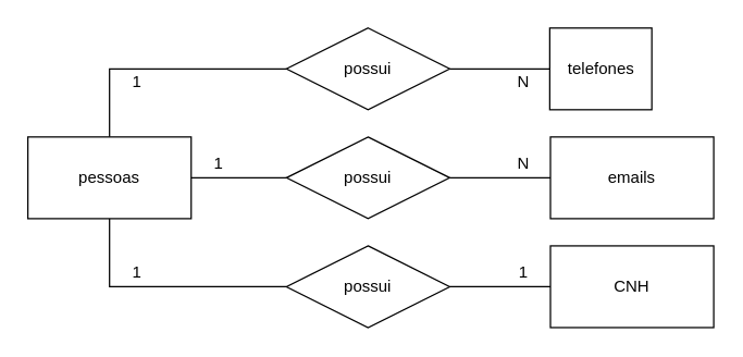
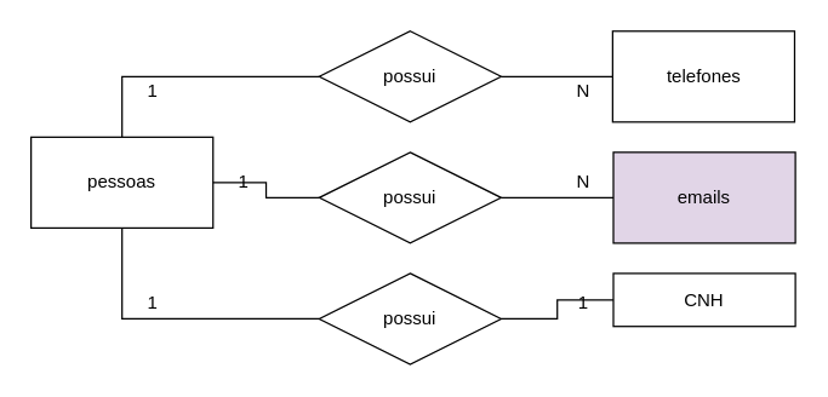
- <mxCell id="12" value="telefones" style="rounded=0;whiteSpace=wrap;html=1;" vertex="1" parent="1"><mxGeometry x="403.5" y="20" width="75" height="60" as="geometry" /></mxCell>
+ <mxCell id="12" value="telefones" style="rounded=0;whiteSpace=wrap;html=1;" vertex="1" parent="1"><mxGeometry x="403.5" y="20" width="120" height="60" as="geometry" /></mxCell>
- <mxCell id="3" value="pessoas" style="rounded=0;whiteSpace=wrap;html=1;" vertex="1" parent="1"><mxGeometry x="20" y="100" width="120" height="60" as="geometry" /></mxCell>
+ <mxCell id="3" value="pessoas" style="rounded=0;whiteSpace=wrap;html=1;" vertex="1" parent="1"><mxGeometry x="20" y="90" width="120" height="60" as="geometry" /></mxCell>
- <mxCell id="13" value="emails" style="rounded=0;whiteSpace=wrap;html=1;" vertex="1" parent="1"><mxGeometry x="404" y="100" width="120" height="60" as="geometry" /></mxCell>
+ <mxCell id="13" value="emails" style="rounded=0;whiteSpace=wrap;html=1;fillColor=#e1d5e7;" vertex="1" parent="1"><mxGeometry x="404" y="100" width="120" height="60" as="geometry" /></mxCell>
- <mxCell id="14" value="CNH" style="rounded=0;whiteSpace=wrap;html=1;" vertex="1" parent="1"><mxGeometry x="404" y="180" width="120" height="60" as="geometry" /></mxCell>
+ <mxCell id="14" value="CNH" style="rounded=0;whiteSpace=wrap;html=1;" vertex="1" parent="1"><mxGeometry x="404" y="180" width="120" height="35" as="geometry" /></mxCell>
